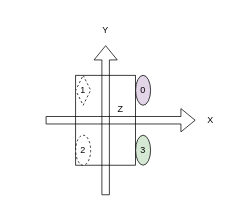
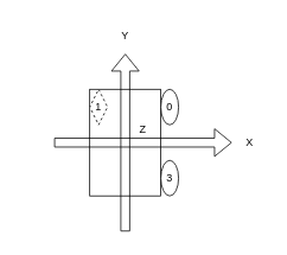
- <mxCell id="9" value="0" style="ellipse;whiteSpace=wrap;html=1;fillColor=#e1d5e7;" parent="1" vertex="1"><mxGeometry x="180" y="100" width="20" height="40" as="geometry" /></mxCell>
+ <mxCell id="9" value="0" style="ellipse;whiteSpace=wrap;html=1;" parent="1" vertex="1"><mxGeometry x="180" y="100" width="20" height="40" as="geometry" /></mxCell>
- <mxCell id="12" value="2" style="ellipse;whiteSpace=wrap;html=1;dashed=1;" parent="1" vertex="1"><mxGeometry x="100" y="180" width="20" height="40" as="geometry" /></mxCell>
- <mxCell id="11" value="3" style="ellipse;whiteSpace=wrap;html=1;fillColor=#d5e8d4;" parent="1" vertex="1"><mxGeometry x="180" y="180" width="20" height="40" as="geometry" /></mxCell>
+ <mxCell id="11" value="3" style="ellipse;whiteSpace=wrap;html=1;" parent="1" vertex="1"><mxGeometry x="180" y="180" width="20" height="40" as="geometry" /></mxCell>
